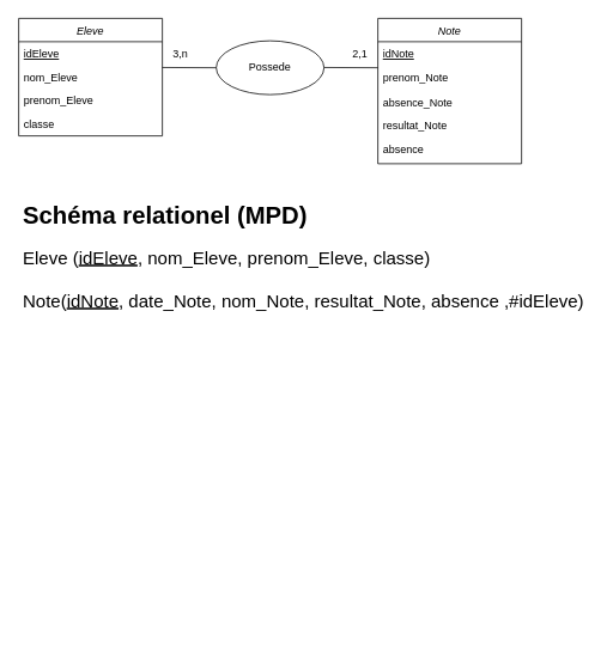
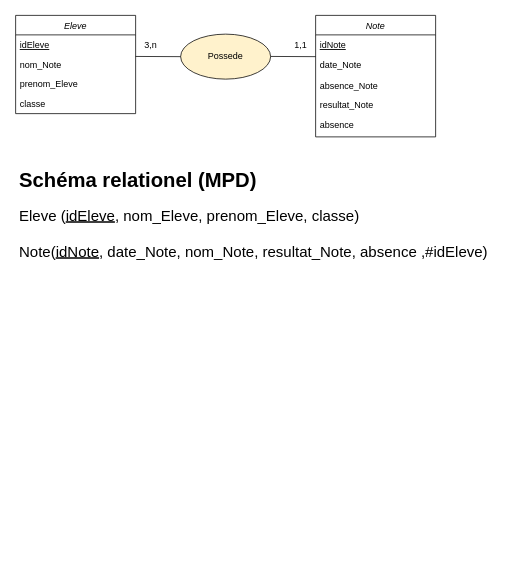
- <mxCell id="17" value="2,1" style="text;html=1;align=center;verticalAlign=middle;resizable=0;points=[];autosize=1;strokeColor=none;fillColor=none;" parent="1" vertex="1"><mxGeometry x="380" y="45" width="40" height="30" as="geometry" /></mxCell>
+ <mxCell id="17" value="1,1" style="text;html=1;align=center;verticalAlign=middle;resizable=0;points=[];autosize=1;strokeColor=none;fillColor=none;" parent="1" vertex="1"><mxGeometry x="380" y="45" width="40" height="30" as="geometry" /></mxCell>
- <mxCell id="13" value="Possede" style="ellipse;whiteSpace=wrap;html=1;" parent="1" vertex="1"><mxGeometry x="240" y="45" width="120" height="60" as="geometry" /></mxCell>
+ <mxCell id="13" value="Possede" style="ellipse;whiteSpace=wrap;html=1;fillColor=#fff2cc;" parent="1" vertex="1"><mxGeometry x="240" y="45" width="120" height="60" as="geometry" /></mxCell>
- <mxCell id="4" value="nom_Eleve" style="text;align=left;verticalAlign=top;spacingLeft=4;spacingRight=4;overflow=hidden;rotatable=0;points=[[0,0.5],[1,0.5]];portConstraint=eastwest;rounded=0;shadow=0;html=0;" parent="2" vertex="1"><mxGeometry y="52" width="160" height="26" as="geometry" /></mxCell>
+ <mxCell id="4" value="nom_Note" style="text;align=left;verticalAlign=top;spacingLeft=4;spacingRight=4;overflow=hidden;rotatable=0;points=[[0,0.5],[1,0.5]];portConstraint=eastwest;rounded=0;shadow=0;html=0;" parent="2" vertex="1"><mxGeometry y="52" width="160" height="26" as="geometry" /></mxCell>
- <mxCell id="9" value="prenom_Note" style="text;align=left;verticalAlign=top;spacingLeft=4;spacingRight=4;overflow=hidden;rotatable=0;points=[[0,0.5],[1,0.5]];portConstraint=eastwest;rounded=0;shadow=0;html=0;" parent="7" vertex="1"><mxGeometry y="52" width="160" height="28" as="geometry" /></mxCell>
+ <mxCell id="9" value="date_Note" style="text;align=left;verticalAlign=top;spacingLeft=4;spacingRight=4;overflow=hidden;rotatable=0;points=[[0,0.5],[1,0.5]];portConstraint=eastwest;rounded=0;shadow=0;html=0;" parent="7" vertex="1"><mxGeometry y="52" width="160" height="28" as="geometry" /></mxCell>
